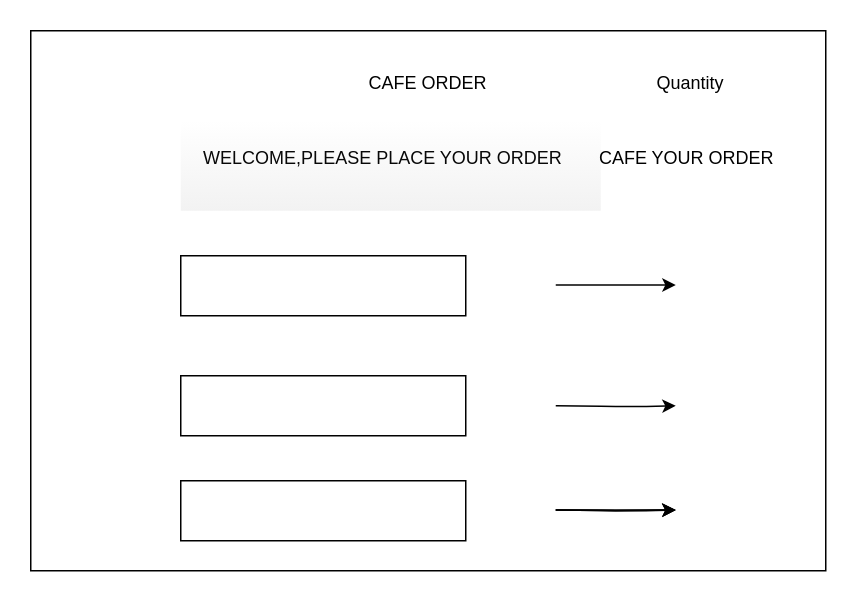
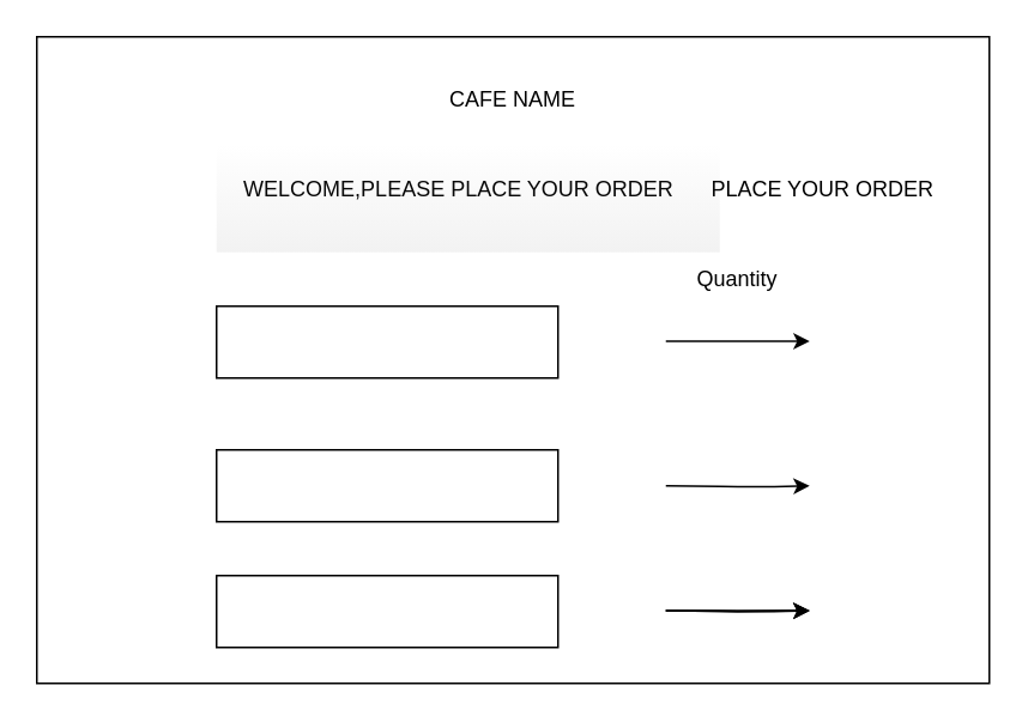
- <mxCell id="3" value="CAFE ORDER&lt;br&gt;" style="text;strokeColor=none;align=center;fillColor=none;html=1;verticalAlign=middle;whiteSpace=wrap;rounded=0;" vertex="1" parent="1"><mxGeometry x="230" y="40" width="110" height="30" as="geometry" /></mxCell>
+ <mxCell id="3" value="CAFE NAME&lt;br&gt;" style="text;strokeColor=none;align=center;fillColor=none;html=1;verticalAlign=middle;whiteSpace=wrap;rounded=0;" vertex="1" parent="1"><mxGeometry x="230" y="40" width="110" height="30" as="geometry" /></mxCell>
- <mxCell id="8" value="Quantity" style="text;strokeColor=none;align=center;fillColor=none;html=1;verticalAlign=middle;whiteSpace=wrap;rounded=0;" vertex="1" parent="1"><mxGeometry x="430" y="40" width="60" height="30" as="geometry" /></mxCell>
+ <mxCell id="8" value="Quantity" style="text;strokeColor=none;align=center;fillColor=none;html=1;verticalAlign=middle;whiteSpace=wrap;rounded=0;" vertex="1" parent="1"><mxGeometry x="380" y="140" width="60" height="30" as="geometry" /></mxCell>
- <mxCell id="14" value="CAFE YOUR ORDER" style="text;strokeColor=none;align=center;fillColor=none;html=1;verticalAlign=middle;whiteSpace=wrap;rounded=0;" vertex="1" parent="1"><mxGeometry x="390" y="90" width="135" height="30" as="geometry" /></mxCell>
+ <mxCell id="14" value="PLACE YOUR ORDER" style="text;strokeColor=none;align=center;fillColor=none;html=1;verticalAlign=middle;whiteSpace=wrap;rounded=0;" vertex="1" parent="1"><mxGeometry x="390" y="90" width="135" height="30" as="geometry" /></mxCell>
